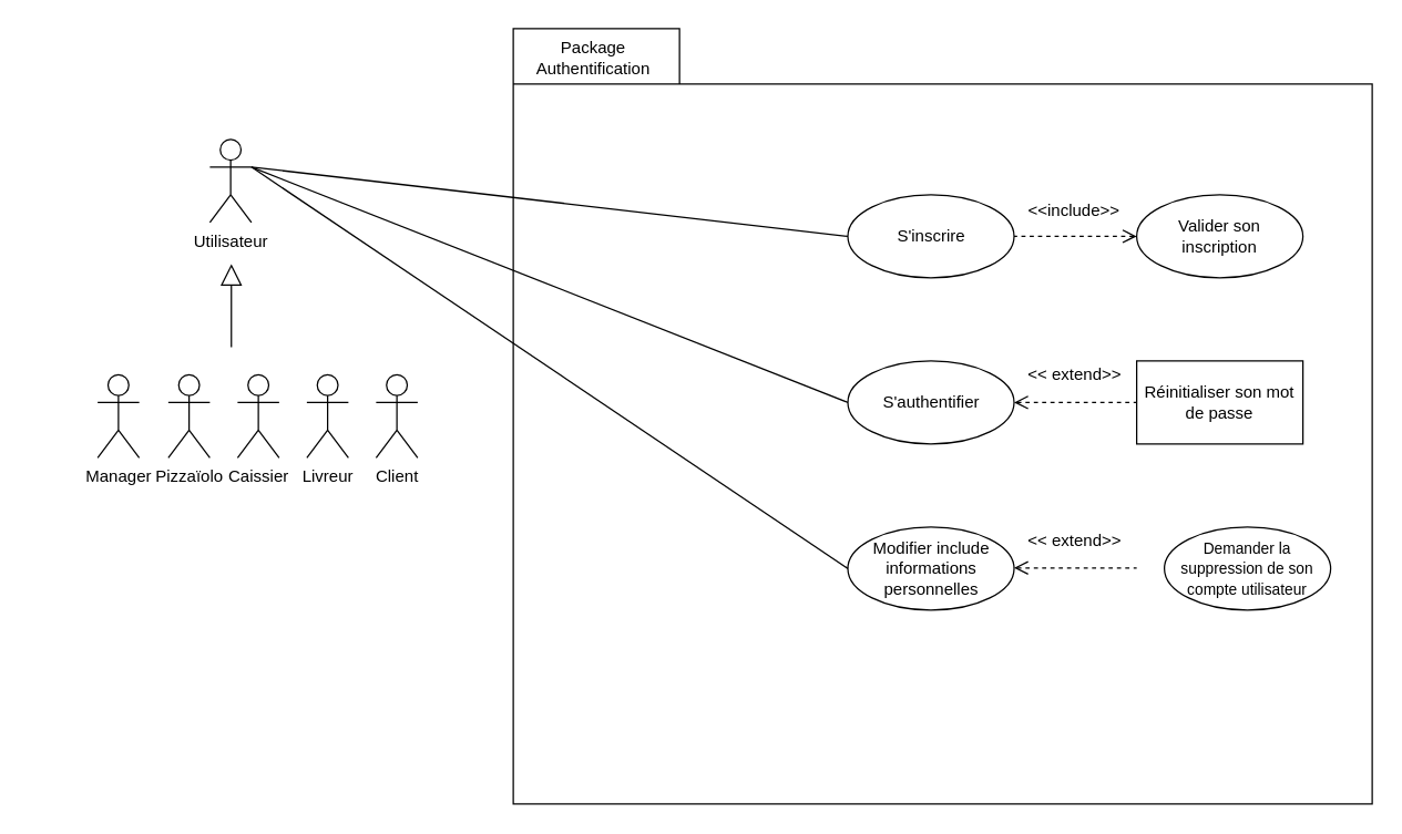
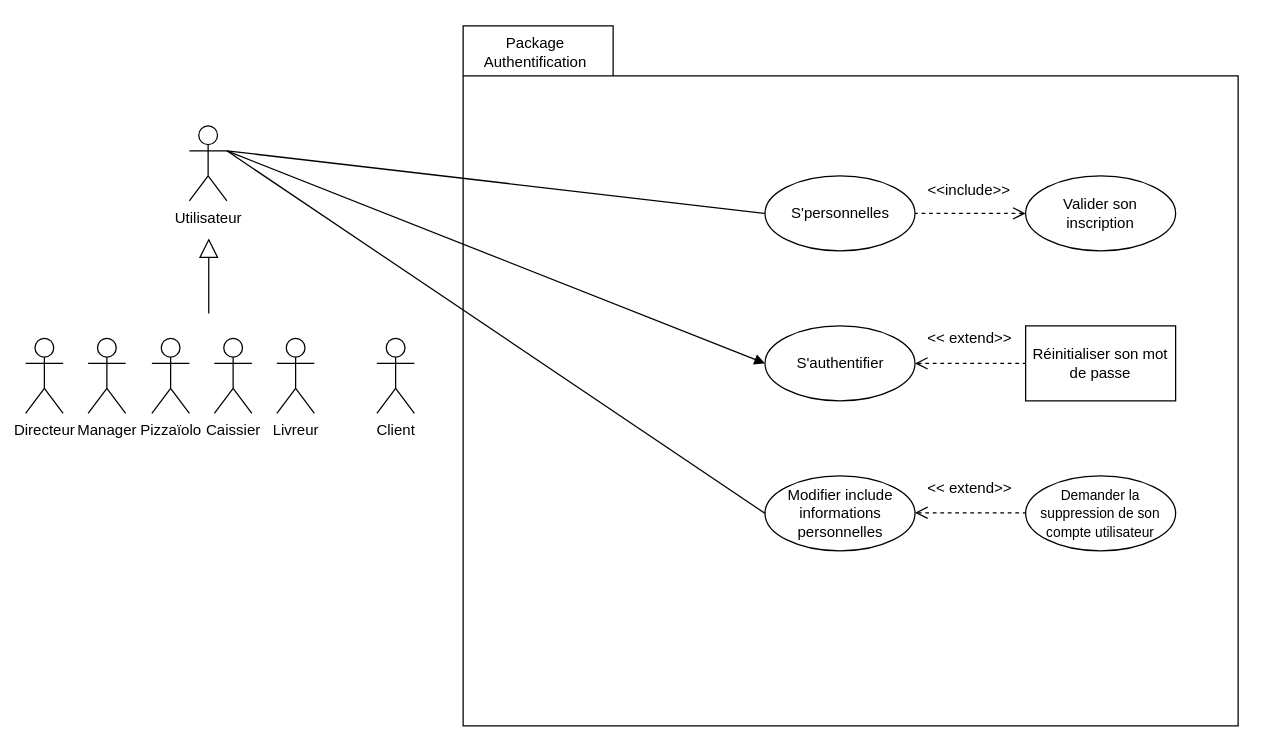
- <mxCell id="6" value="S'inscrire" style="ellipse;whiteSpace=wrap;html=1;fillColor=none;" parent="2" vertex="1"><mxGeometry x="241.5" y="120" width="120" height="60" as="geometry" /></mxCell>
+ <mxCell id="6" value="S'personnelles" style="ellipse;whiteSpace=wrap;html=1;fillColor=none;" parent="2" vertex="1"><mxGeometry x="241.5" y="120" width="120" height="60" as="geometry" /></mxCell>
- <mxCell id="26" value="" style="endArrow=none;html=1;entryX=0;entryY=0.5;entryDx=0;entryDy=0;exitX=1;exitY=0.333;exitDx=0;exitDy=0;exitPerimeter=0;" parent="1" source="17" target="5" edge="1"><mxGeometry width="50" height="50" relative="1" as="geometry"><mxPoint x="550" y="280" as="sourcePoint" /><mxPoint x="600" y="230" as="targetPoint" /></mxGeometry></mxCell>
+ <mxCell id="26" value="" style="endArrow=block;html=1;entryX=0;entryY=0.5;entryDx=0;entryDy=0;exitX=1;exitY=0.333;exitDx=0;exitDy=0;exitPerimeter=0;" parent="1" source="17" target="5" edge="1"><mxGeometry width="50" height="50" relative="1" as="geometry"><mxPoint x="550" y="280" as="sourcePoint" /><mxPoint x="600" y="230" as="targetPoint" /></mxGeometry></mxCell>
+ <mxCell id="21" value="Directeur" style="shape=umlActor;verticalLabelPosition=bottom;labelBackgroundColor=#ffffff;verticalAlign=top;html=1;outlineConnect=0;" parent="1" vertex="1"><mxGeometry x="20" y="270" width="30" height="60" as="geometry" /></mxCell>
- <mxCell id="19" value="Client" style="shape=umlActor;verticalLabelPosition=bottom;labelBackgroundColor=#ffffff;verticalAlign=top;html=1;outlineConnect=0;" parent="1" vertex="1"><mxGeometry x="271" y="270" width="30" height="60" as="geometry" /></mxCell>
+ <mxCell id="19" value="Client" style="shape=umlActor;verticalLabelPosition=bottom;labelBackgroundColor=#ffffff;verticalAlign=top;html=1;outlineConnect=0;" parent="1" vertex="1"><mxGeometry x="301" y="270" width="30" height="60" as="geometry" /></mxCell>
- <mxCell id="14" value="&lt;font style=&quot;font-size: 11px&quot;&gt;Demander la suppression de son compte utilisateur&lt;/font&gt;" style="ellipse;whiteSpace=wrap;html=1;fillColor=none;" parent="2" vertex="1"><mxGeometry x="470" y="360" width="120" height="60" as="geometry" /></mxCell>
+ <mxCell id="14" value="&lt;font style=&quot;font-size: 11px&quot;&gt;Demander la suppression de son compte utilisateur&lt;/font&gt;" style="ellipse;whiteSpace=wrap;html=1;fillColor=none;" parent="2" vertex="1"><mxGeometry x="450" y="360" width="120" height="60" as="geometry" /></mxCell>
